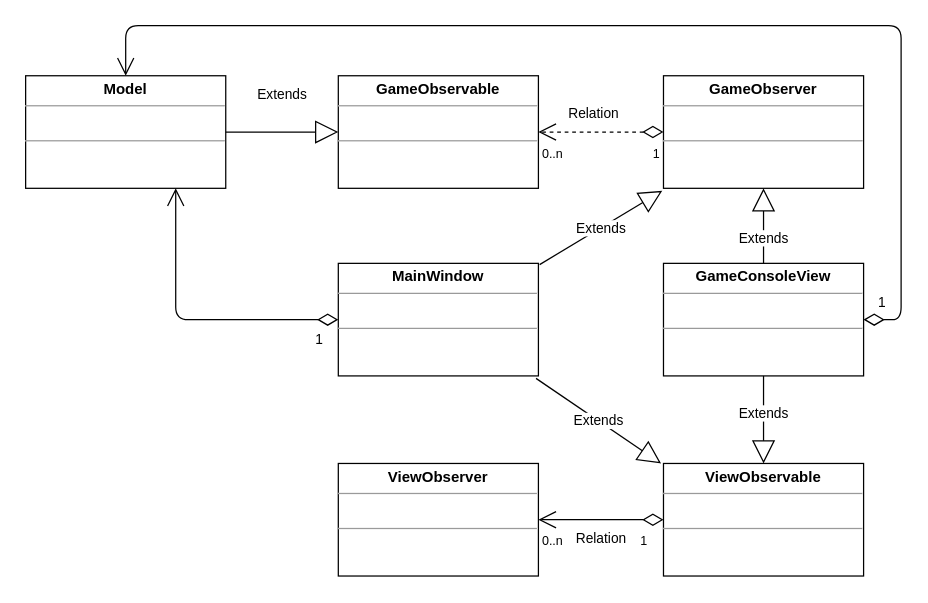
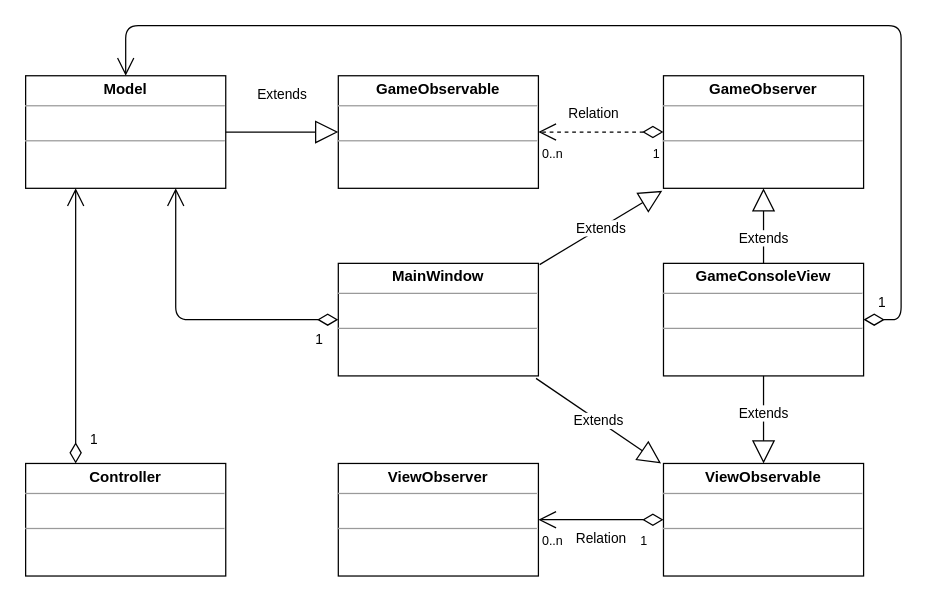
+ <mxCell id="23" value="1" style="endArrow=open;html=1;endSize=12;startArrow=diamondThin;startSize=14;startFill=0;edgeStyle=orthogonalEdgeStyle;align=left;verticalAlign=bottom;entryX=0.25;entryY=1;entryDx=0;entryDy=0;exitX=0.25;exitY=0;exitDx=0;exitDy=0;" edge="1" parent="1" source="5" target="16"><mxGeometry x="-0.909" y="-10" relative="1" as="geometry"><mxPoint x="20" y="480" as="sourcePoint" /><mxPoint x="180" y="480" as="targetPoint" /><mxPoint as="offset" /></mxGeometry></mxCell>
+ <mxCell id="5" value="&lt;p style=&quot;margin: 0px ; margin-top: 4px ; text-align: center&quot;&gt;&lt;b&gt;Controller&lt;/b&gt;&lt;br&gt;&lt;/p&gt;&lt;hr size=&quot;1&quot;&gt;&lt;br&gt;&lt;hr size=&quot;1&quot;&gt;&lt;p style=&quot;margin: 0px ; margin-left: 4px&quot;&gt;&lt;br&gt;&lt;/p&gt;" style="verticalAlign=top;align=left;overflow=fill;fontSize=12;fontFamily=Helvetica;html=1;" parent="1" vertex="1"><mxGeometry x="20" y="370" width="160" height="90" as="geometry" /></mxCell>
